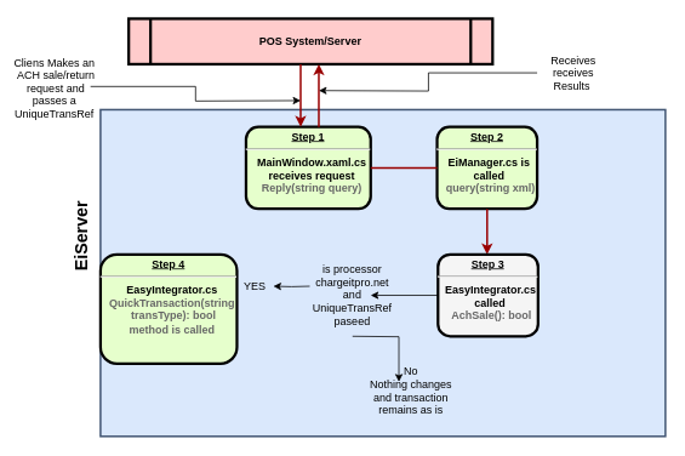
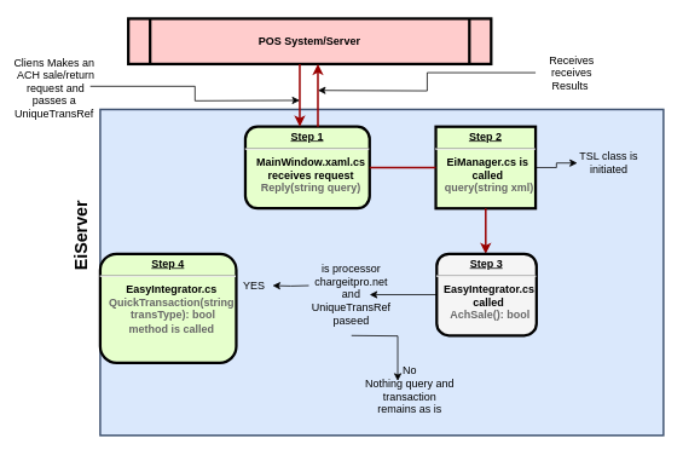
+ <mxCell id="14" value="TSL class is initiated" style="text;html=1;strokeColor=none;fillColor=none;align=center;verticalAlign=middle;whiteSpace=wrap;rounded=0;" vertex="1" parent="1"><mxGeometry x="636" y="159" width="70" height="40" as="geometry" /></mxCell>
- <mxCell id="5" value="&lt;p style=&quot;margin: 0px ; margin-top: 4px ; text-align: center ; text-decoration: underline&quot;&gt;&lt;strong&gt;Step 2&lt;/strong&gt;&lt;/p&gt;&lt;hr&gt;&lt;p style=&quot;margin: 0px ; margin-left: 8px&quot;&gt;EiManager.cs is&amp;nbsp;&lt;/p&gt;&lt;p style=&quot;margin: 0px ; margin-left: 8px&quot;&gt;called&amp;nbsp;&lt;/p&gt;&lt;p style=&quot;margin: 0px ; margin-left: 8px&quot;&gt;&lt;font color=&quot;#666666&quot;&gt;query(string xml)&lt;/font&gt;&lt;/p&gt;" style="verticalAlign=middle;align=center;overflow=fill;fontSize=12;fontFamily=Helvetica;html=1;rounded=1;fontStyle=1;strokeWidth=3;fillColor=#E6FFCC" parent="1" vertex="1"><mxGeometry x="480" y="139" width="110" height="90" as="geometry" /></mxCell>
+ <mxCell id="5" value="&lt;p style=&quot;margin: 0px ; margin-top: 4px ; text-align: center ; text-decoration: underline&quot;&gt;&lt;strong&gt;Step 2&lt;/strong&gt;&lt;/p&gt;&lt;hr&gt;&lt;p style=&quot;margin: 0px ; margin-left: 8px&quot;&gt;EiManager.cs is&amp;nbsp;&lt;/p&gt;&lt;p style=&quot;margin: 0px ; margin-left: 8px&quot;&gt;called&amp;nbsp;&lt;/p&gt;&lt;p style=&quot;margin: 0px ; margin-left: 8px&quot;&gt;&lt;font color=&quot;#666666&quot;&gt;query(string xml)&lt;/font&gt;&lt;/p&gt;" style="verticalAlign=middle;align=center;overflow=fill;fontSize=12;fontFamily=Helvetica;html=1;fontStyle=1;strokeWidth=3;fillColor=#E6FFCC;rounded=0;" parent="1" vertex="1"><mxGeometry x="480" y="139" width="110" height="90" as="geometry" /></mxCell>
+ <mxCell id="4" style="edgeStyle=orthogonalEdgeStyle;rounded=0;orthogonalLoop=1;jettySize=auto;html=1;exitX=1;exitY=0.5;exitDx=0;exitDy=0;entryX=0;entryY=0.5;entryDx=0;entryDy=0;" edge="1" parent="1" source="5" target="14"><mxGeometry relative="1" as="geometry"><Array as="points"><mxPoint x="613" y="184" /><mxPoint x="613" y="179" /></Array></mxGeometry></mxCell>
- <mxCell id="21" value="No&lt;br&gt;Nothing changes and transaction remains as is" style="text;html=1;strokeColor=none;fillColor=none;align=center;verticalAlign=middle;whiteSpace=wrap;rounded=0;" vertex="1" parent="1"><mxGeometry x="400" y="419" width="103" height="20" as="geometry" /></mxCell>
+ <mxCell id="21" value="No&lt;br&gt;Nothing query and transaction remains as is" style="text;html=1;strokeColor=none;fillColor=none;align=center;verticalAlign=middle;whiteSpace=wrap;rounded=0;" vertex="1" parent="1"><mxGeometry x="400" y="419" width="103" height="20" as="geometry" /></mxCell>
